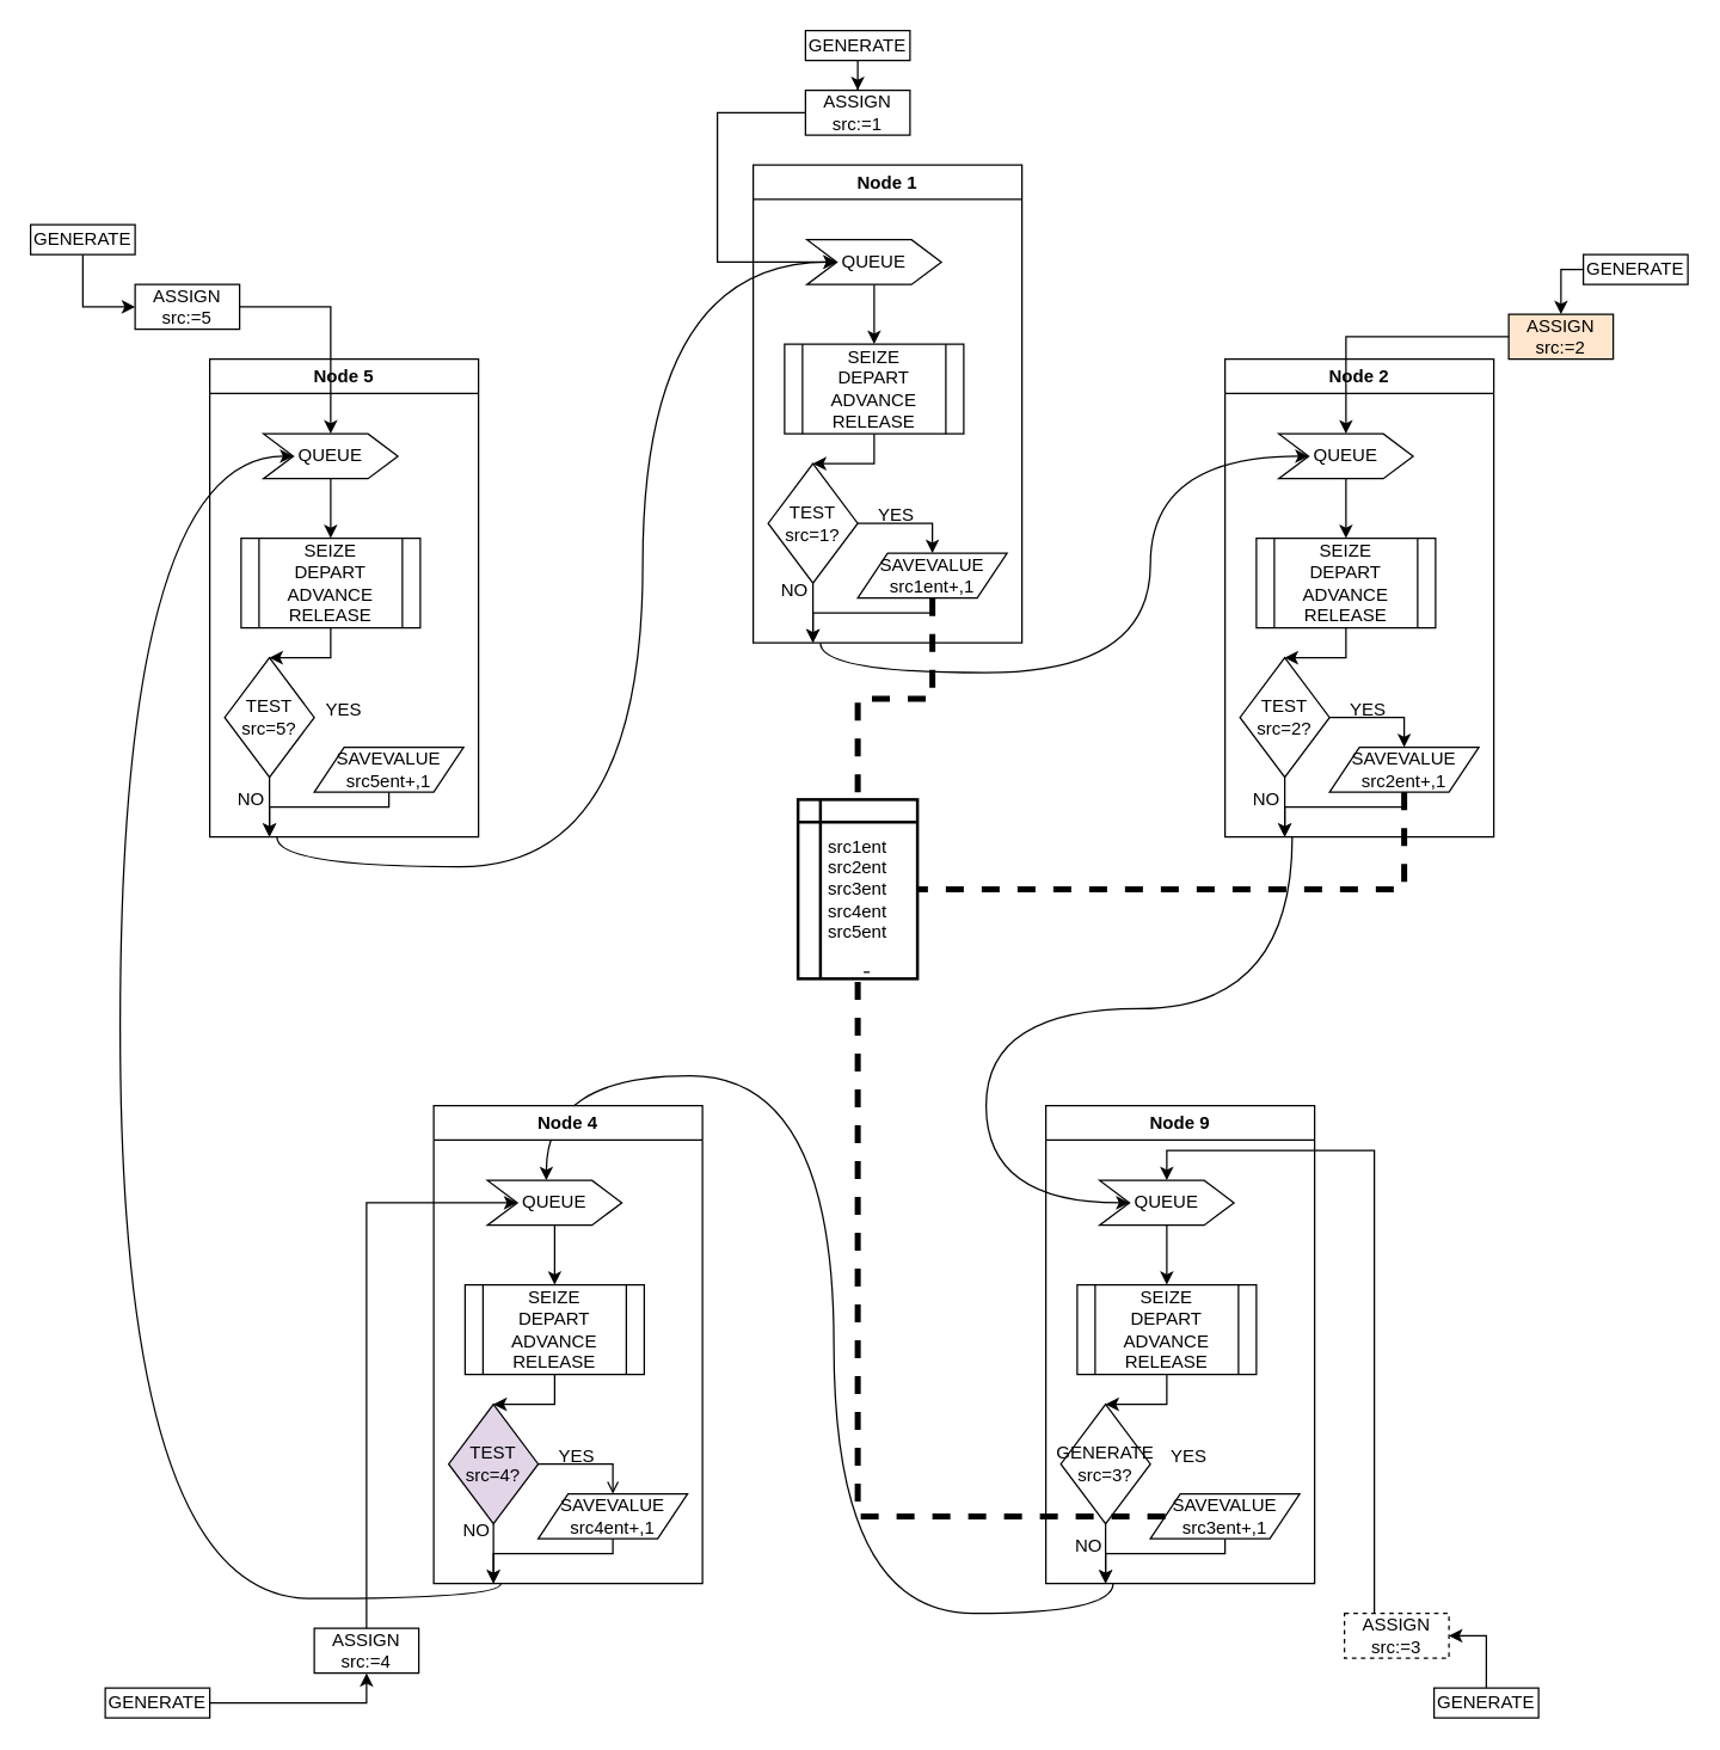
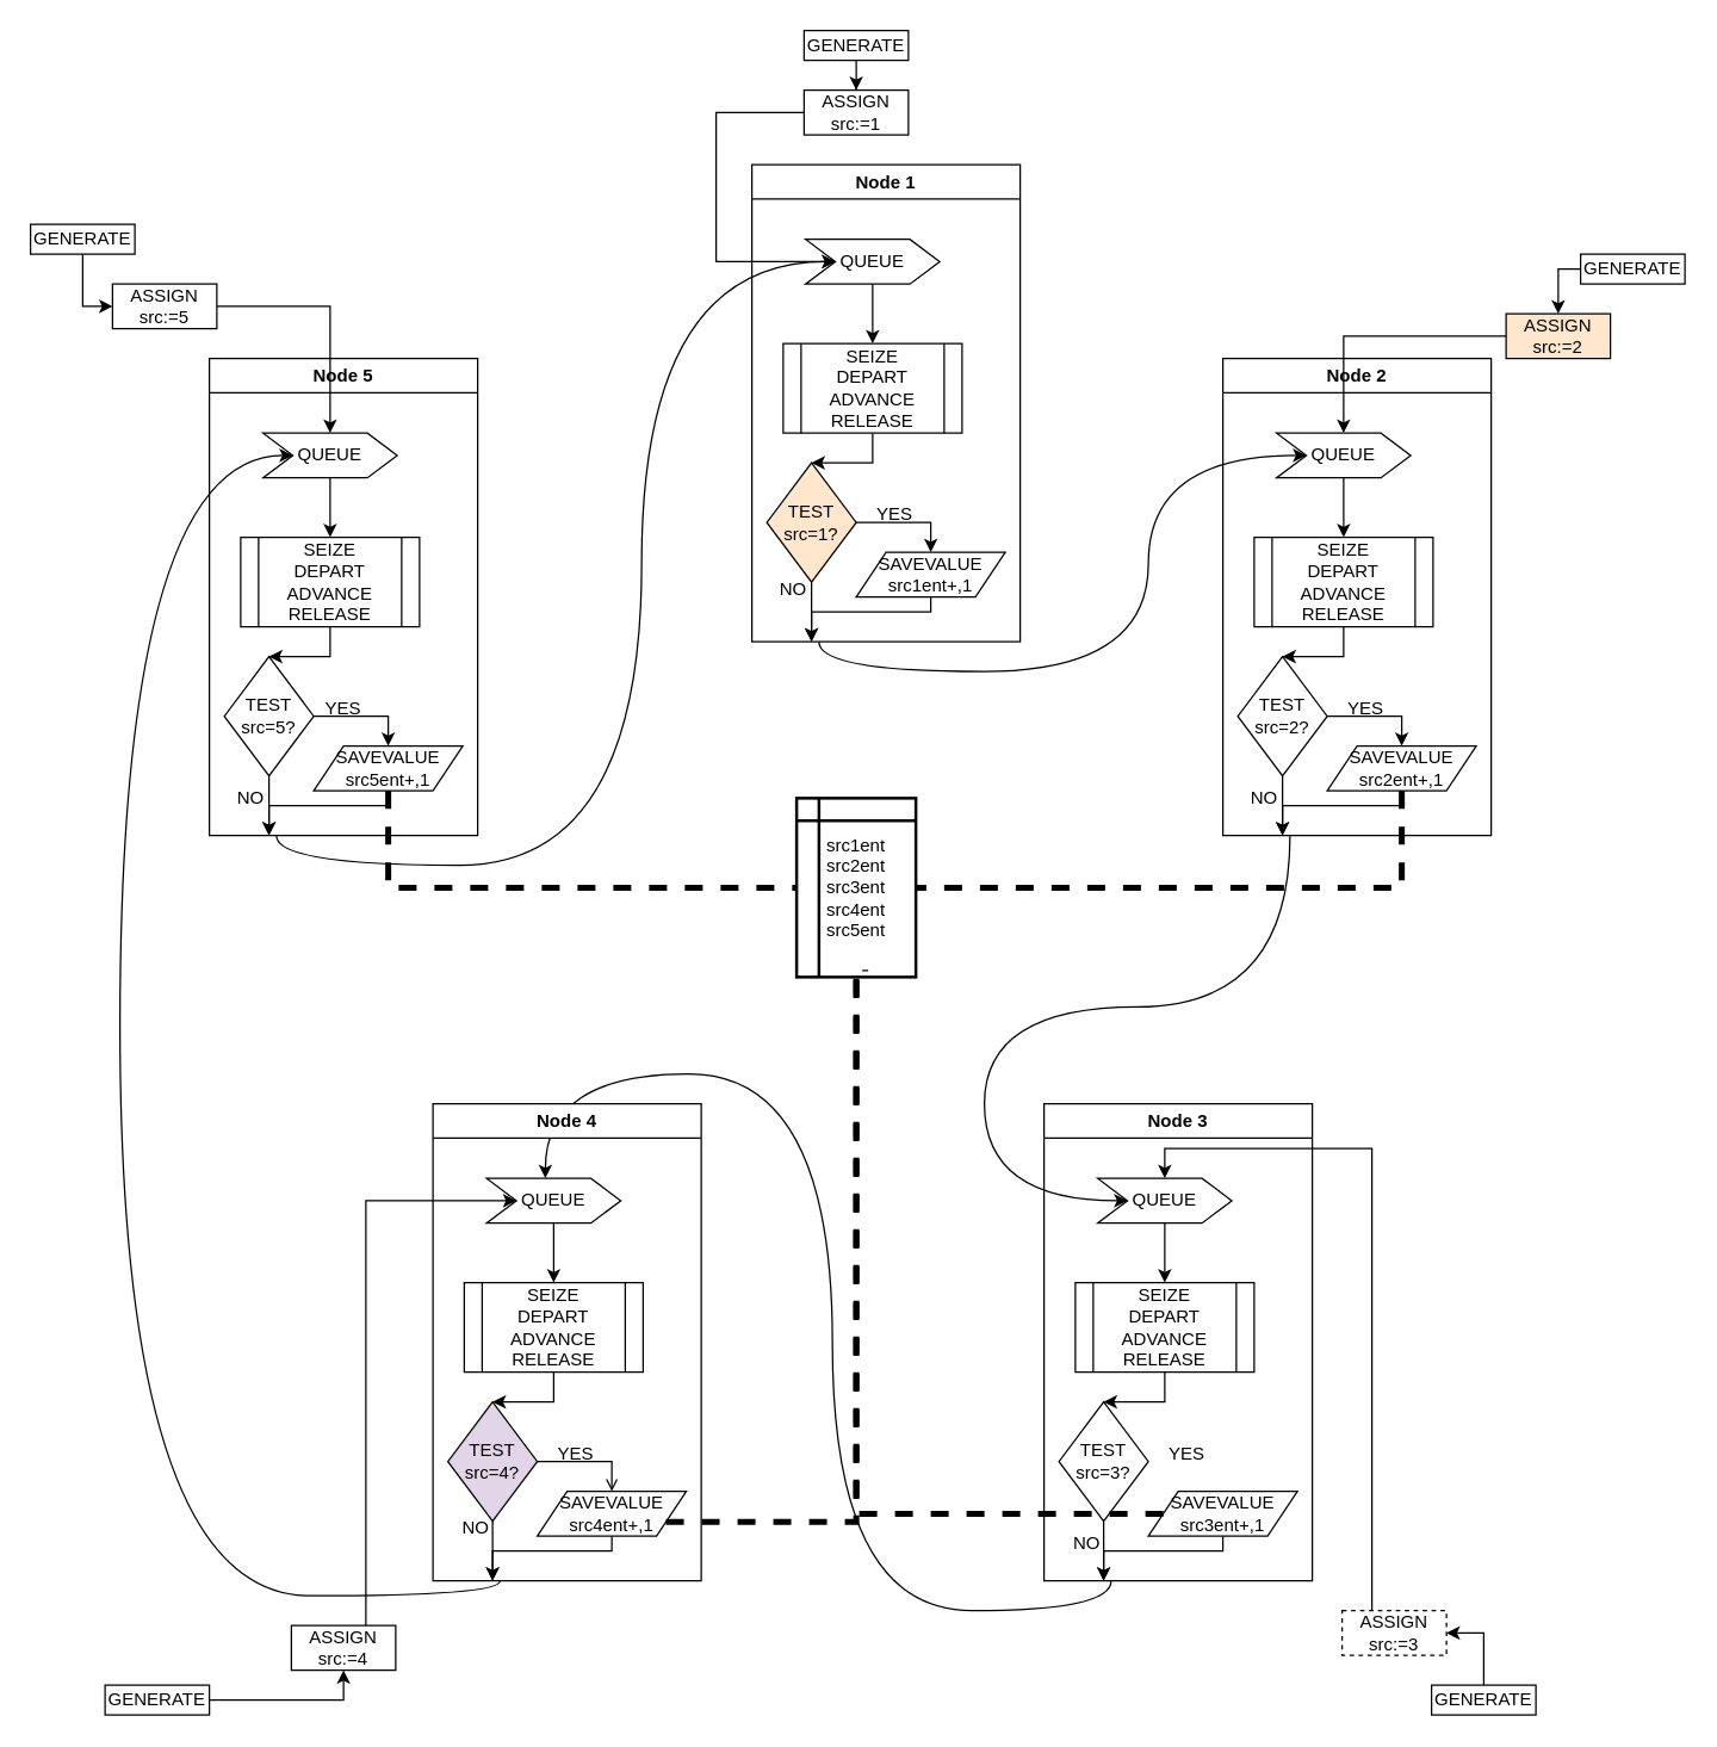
- <mxCell id="86" value="&lt;div&gt;ASSIGN&lt;/div&gt;&lt;div&gt;src:=5&lt;/div&gt;" style="rounded=0;whiteSpace=wrap;html=1;" vertex="1" parent="1"><mxGeometry x="90" y="190" width="70" height="30" as="geometry" /></mxCell>
+ <mxCell id="86" value="&lt;div&gt;ASSIGN&lt;/div&gt;&lt;div&gt;src:=5&lt;/div&gt;" style="rounded=0;whiteSpace=wrap;html=1;" vertex="1" parent="1"><mxGeometry x="75" y="190" width="70" height="30" as="geometry" /></mxCell>
- <mxCell id="19" value="&lt;div&gt;TEST&lt;/div&gt;&lt;div&gt;src=1?&lt;br&gt;&lt;/div&gt;" style="rhombus;whiteSpace=wrap;html=1;rounded=0;" vertex="1" parent="16"><mxGeometry x="10" y="200" width="60" height="80" as="geometry" /></mxCell>
+ <mxCell id="19" value="&lt;div&gt;TEST&lt;/div&gt;&lt;div&gt;src=1?&lt;br&gt;&lt;/div&gt;" style="rhombus;whiteSpace=wrap;html=1;rounded=0;fillColor=#ffe6cc;" vertex="1" parent="16"><mxGeometry x="10" y="200" width="60" height="80" as="geometry" /></mxCell>
- <mxCell id="91" style="edgeStyle=orthogonalEdgeStyle;rounded=0;orthogonalLoop=1;jettySize=auto;html=1;exitX=0.5;exitY=1;exitDx=0;exitDy=0;endArrow=none;dashed=1;strokeWidth=4;endFill=0;jumpSize=0;jumpStyle=none;entryX=0.5;entryY=0;entryDx=0;entryDy=0;" edge="1" parent="1" source="25" target="14"><mxGeometry relative="1" as="geometry"><mxPoint x="540" y="500" as="targetPoint" /></mxGeometry></mxCell>
+ <mxCell id="69" style="edgeStyle=orthogonalEdgeStyle;rounded=0;orthogonalLoop=1;jettySize=auto;html=1;exitX=1;exitY=0.5;exitDx=0;exitDy=0;entryX=0.5;entryY=0;entryDx=0;entryDy=0;" edge="1" parent="67" source="70" target="76"><mxGeometry relative="1" as="geometry" /></mxCell>
+ <mxCell id="87" style="edgeStyle=orthogonalEdgeStyle;orthogonalLoop=1;jettySize=auto;html=1;dashed=1;strokeWidth=4;endArrow=none;endFill=0;rounded=0;entryX=0;entryY=0.5;entryDx=0;entryDy=0;" edge="1" parent="1" source="76" target="14"><mxGeometry relative="1" as="geometry"><mxPoint x="490" y="550" as="targetPoint" /><Array as="points"><mxPoint x="260" y="595" /></Array></mxGeometry></mxCell>
- <mxCell id="42" value="Node 9" style="swimlane;whiteSpace=wrap;html=1;rounded=0;" vertex="1" parent="1"><mxGeometry x="700" y="740" width="180" height="320" as="geometry"><mxRectangle x="260" y="110" width="80" height="30" as="alternateBounds" /></mxGeometry></mxCell>
+ <mxCell id="42" value="Node 3" style="swimlane;whiteSpace=wrap;html=1;rounded=0;" vertex="1" parent="1"><mxGeometry x="700" y="740" width="180" height="320" as="geometry"><mxRectangle x="260" y="110" width="80" height="30" as="alternateBounds" /></mxGeometry></mxCell>
- <mxCell id="44" value="&lt;div&gt;GENERATE&lt;/div&gt;&lt;div&gt;src=3?&lt;br&gt;&lt;/div&gt;" style="rhombus;whiteSpace=wrap;html=1;rounded=0;" vertex="1" parent="42"><mxGeometry x="10" y="200" width="60" height="80" as="geometry" /></mxCell>
+ <mxCell id="44" value="&lt;div&gt;TEST&lt;/div&gt;&lt;div&gt;src=3?&lt;br&gt;&lt;/div&gt;" style="rhombus;whiteSpace=wrap;html=1;rounded=0;" vertex="1" parent="42"><mxGeometry x="10" y="200" width="60" height="80" as="geometry" /></mxCell>
+ <mxCell id="88" style="edgeStyle=orthogonalEdgeStyle;rounded=0;orthogonalLoop=1;jettySize=auto;html=1;exitX=1;exitY=0.75;exitDx=0;exitDy=0;entryX=0.5;entryY=1;entryDx=0;entryDy=0;endArrow=none;dashed=1;strokeWidth=4;endFill=0;" edge="1" parent="1" source="63" target="14"><mxGeometry relative="1" as="geometry" /></mxCell>
- <mxCell id="84" value="&lt;div&gt;ASSIGN&lt;/div&gt;&lt;div&gt;src:=4&lt;br&gt;&lt;/div&gt;" style="rounded=0;whiteSpace=wrap;html=1;" vertex="1" parent="1"><mxGeometry x="210" y="1090" width="70" height="30" as="geometry" /></mxCell>
+ <mxCell id="84" value="&lt;div&gt;ASSIGN&lt;/div&gt;&lt;div&gt;src:=4&lt;br&gt;&lt;/div&gt;" style="rounded=0;whiteSpace=wrap;html=1;" vertex="1" parent="1"><mxGeometry x="195" y="1090" width="70" height="30" as="geometry" /></mxCell>
